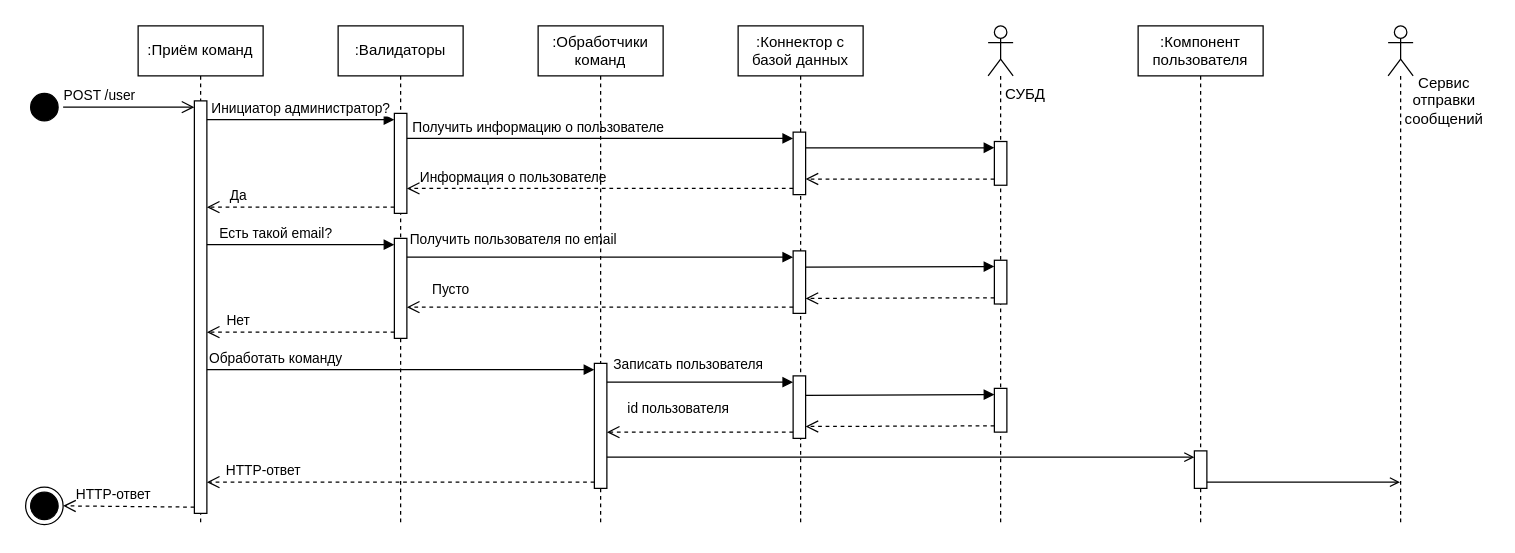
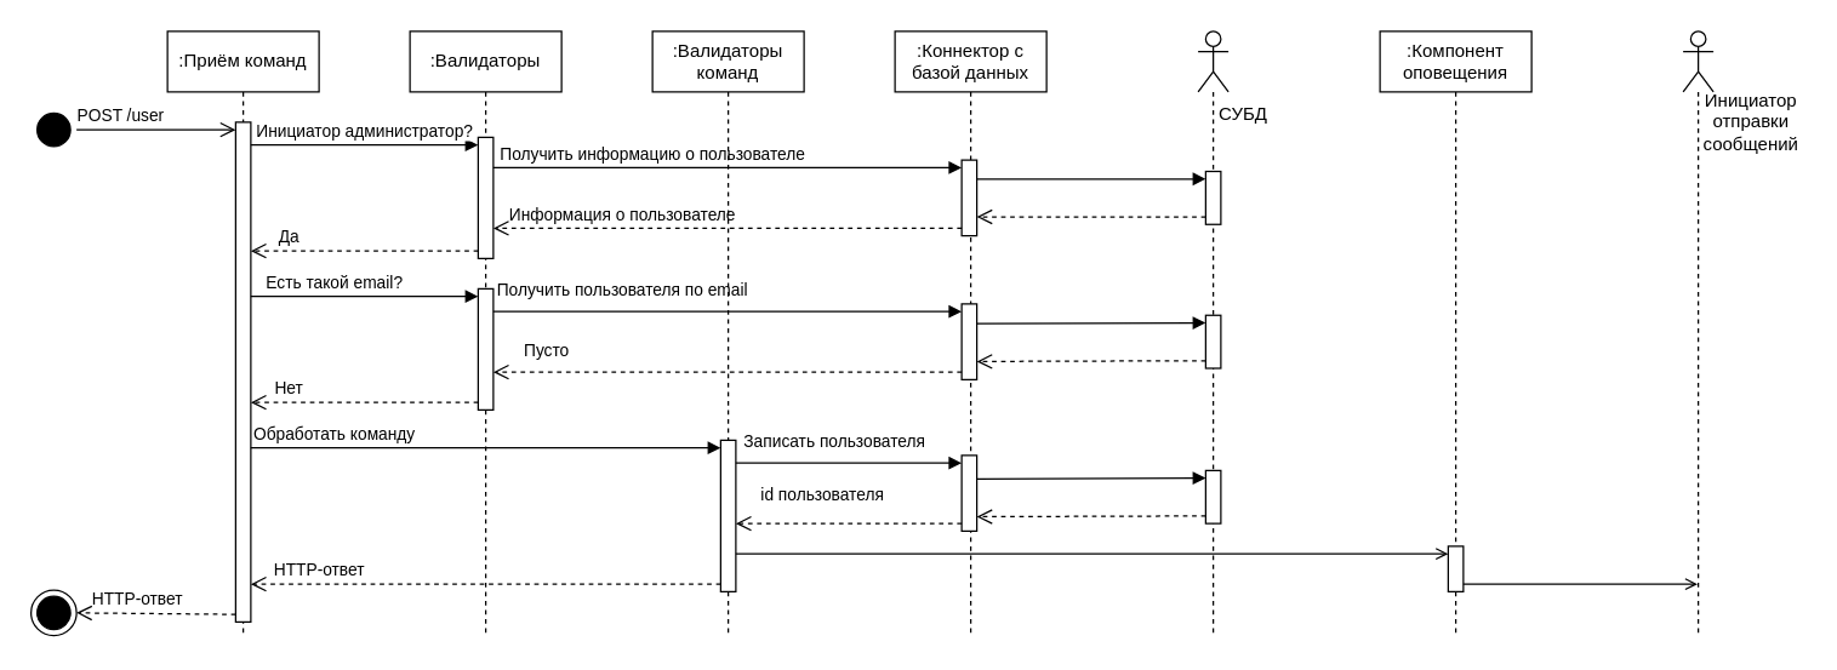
- <mxCell id="17" value=":Обработчики команд" style="shape=umlLifeline;perimeter=lifelinePerimeter;whiteSpace=wrap;html=1;container=1;dropTarget=0;collapsible=0;recursiveResize=0;outlineConnect=0;portConstraint=eastwest;newEdgeStyle={&quot;curved&quot;:0,&quot;rounded&quot;:0};" vertex="1" parent="1"><mxGeometry x="430" y="20" width="100" height="400" as="geometry" /></mxCell>
+ <mxCell id="17" value=":Валидаторы команд" style="shape=umlLifeline;perimeter=lifelinePerimeter;whiteSpace=wrap;html=1;container=1;dropTarget=0;collapsible=0;recursiveResize=0;outlineConnect=0;portConstraint=eastwest;newEdgeStyle={&quot;curved&quot;:0,&quot;rounded&quot;:0};" vertex="1" parent="1"><mxGeometry x="430" y="20" width="100" height="400" as="geometry" /></mxCell>
- <mxCell id="19" value=":Компонент пользователя" style="shape=umlLifeline;perimeter=lifelinePerimeter;whiteSpace=wrap;html=1;container=1;dropTarget=0;collapsible=0;recursiveResize=0;outlineConnect=0;portConstraint=eastwest;newEdgeStyle={&quot;curved&quot;:0,&quot;rounded&quot;:0};" vertex="1" parent="1"><mxGeometry x="910" y="20" width="100" height="400" as="geometry" /></mxCell>
+ <mxCell id="19" value=":Компонент оповещения" style="shape=umlLifeline;perimeter=lifelinePerimeter;whiteSpace=wrap;html=1;container=1;dropTarget=0;collapsible=0;recursiveResize=0;outlineConnect=0;portConstraint=eastwest;newEdgeStyle={&quot;curved&quot;:0,&quot;rounded&quot;:0};" vertex="1" parent="1"><mxGeometry x="910" y="20" width="100" height="400" as="geometry" /></mxCell>
- <mxCell id="31" value="Сервис отправки сообщений" style="text;html=1;align=center;verticalAlign=middle;whiteSpace=wrap;rounded=0;" vertex="1" parent="1"><mxGeometry x="1120" y="60" width="70" height="40" as="geometry" /></mxCell>
+ <mxCell id="31" value="Инициатор отправки сообщений" style="text;html=1;align=center;verticalAlign=middle;whiteSpace=wrap;rounded=0;" vertex="1" parent="1"><mxGeometry x="1120" y="60" width="70" height="40" as="geometry" /></mxCell>
